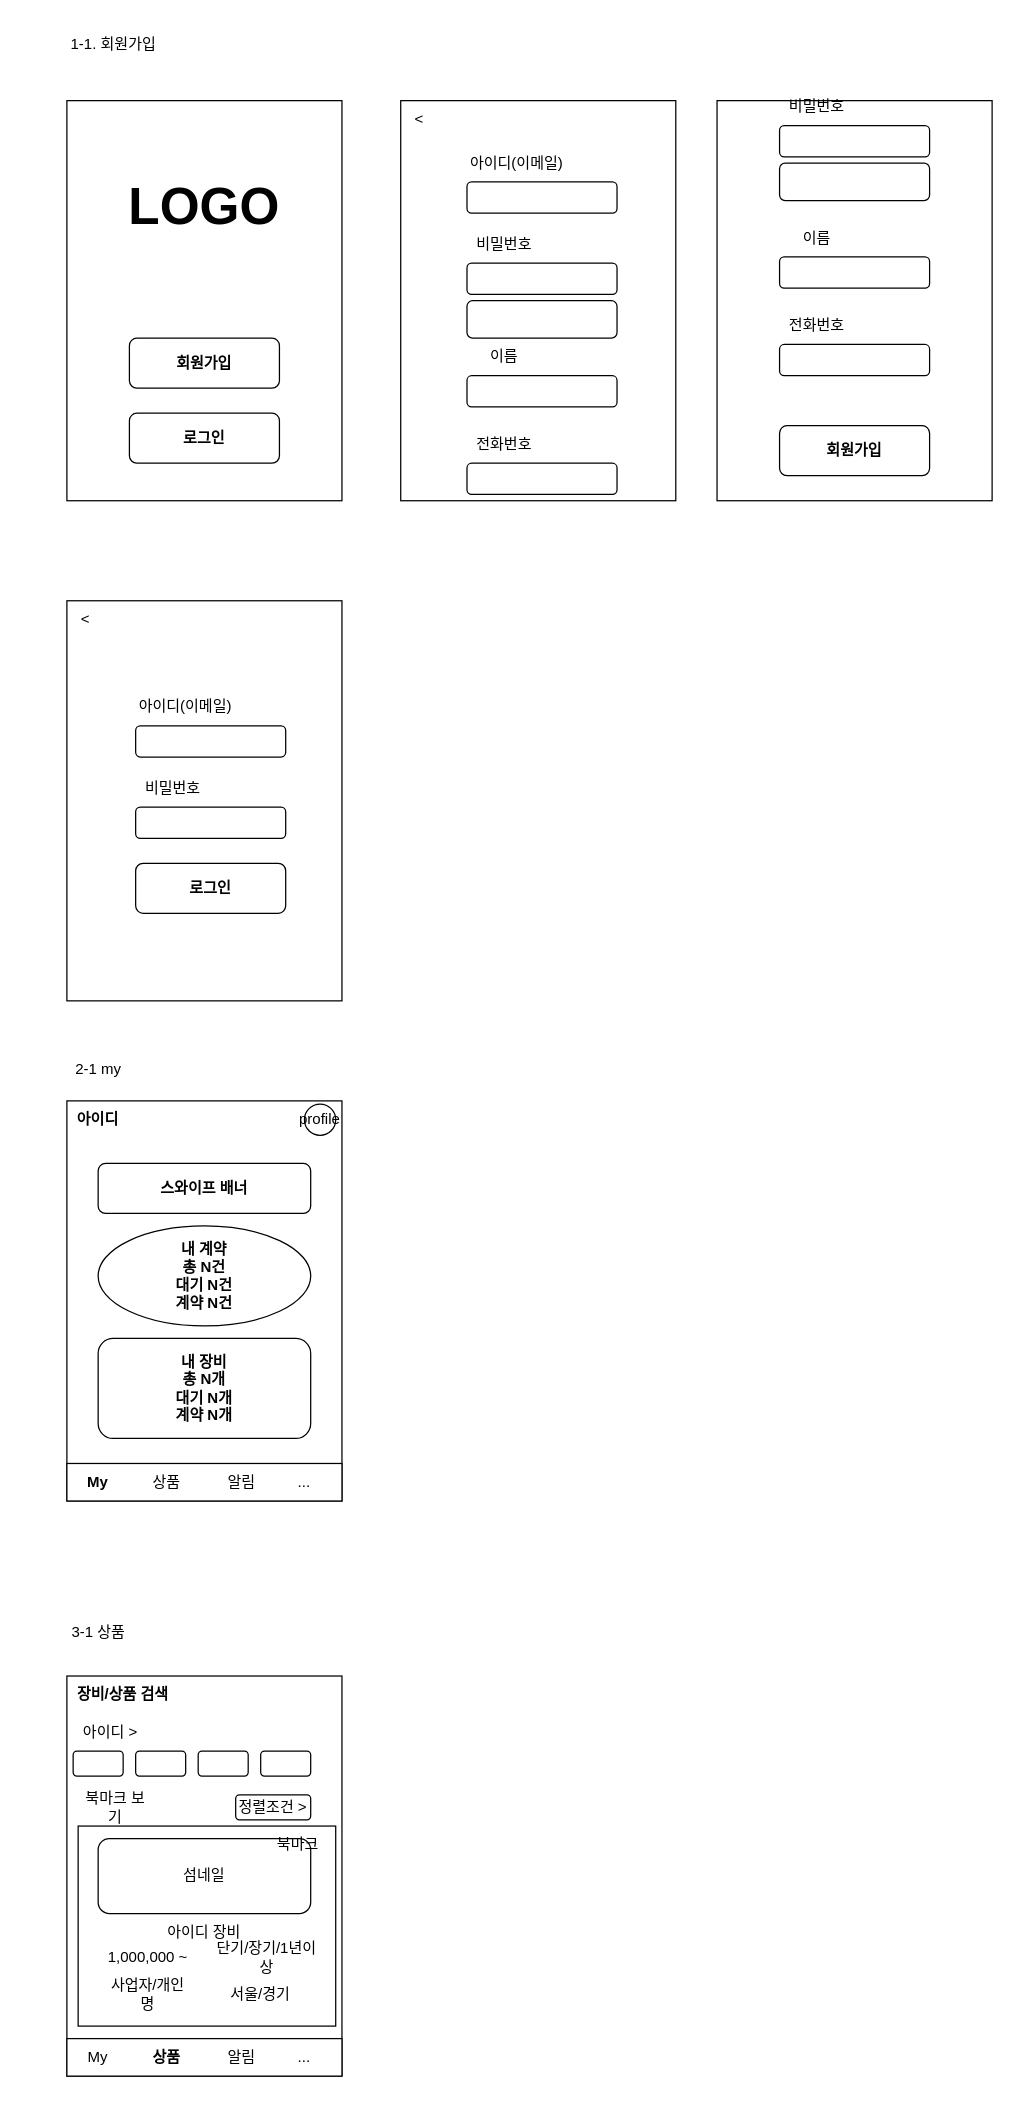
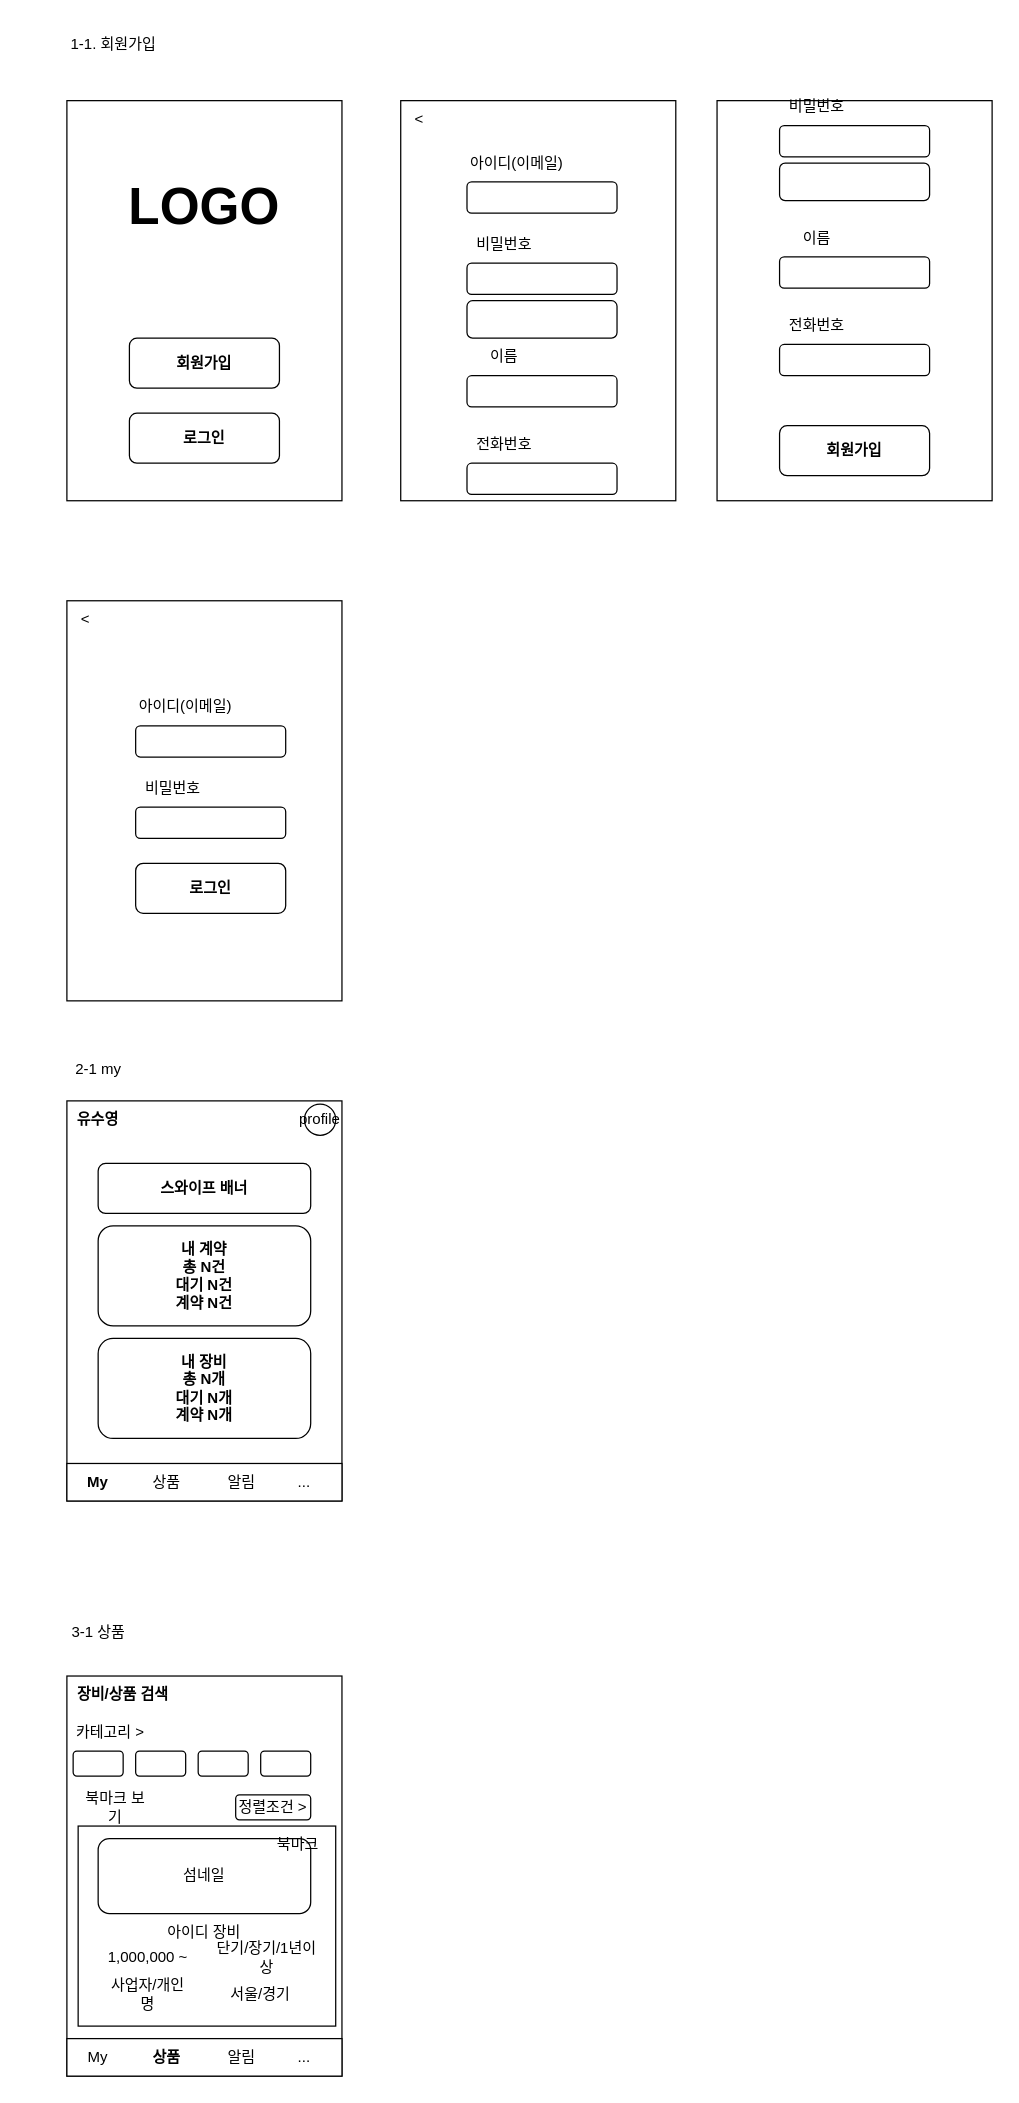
- <mxCell id="9" value="아이디" style="text;html=1;strokeColor=none;fillColor=none;align=center;verticalAlign=middle;whiteSpace=wrap;rounded=0;fontSize=12;fontStyle=1" parent="1" vertex="1"><mxGeometry x="53" y="880" width="50" height="30" as="geometry" /></mxCell>
+ <mxCell id="9" value="유수영" style="text;html=1;strokeColor=none;fillColor=none;align=center;verticalAlign=middle;whiteSpace=wrap;rounded=0;fontSize=12;fontStyle=1" parent="1" vertex="1"><mxGeometry x="53" y="880" width="50" height="30" as="geometry" /></mxCell>
- <mxCell id="8" value="내 계약&lt;br&gt;총 N건&lt;br&gt;대기 N건&lt;br&gt;계약 N건" style="ellipse;whiteSpace=wrap;html=1;fontStyle=1;" parent="1" vertex="1"><mxGeometry x="78" y="980" width="170" height="80" as="geometry" /></mxCell>
+ <mxCell id="8" value="내 계약&lt;br&gt;총 N건&lt;br&gt;대기 N건&lt;br&gt;계약 N건" style="rounded=1;whiteSpace=wrap;html=1;fontStyle=1" parent="1" vertex="1"><mxGeometry x="78" y="980" width="170" height="80" as="geometry" /></mxCell>
- <mxCell id="26" value="아이디 &amp;gt;" style="text;html=1;strokeColor=none;fillColor=none;align=center;verticalAlign=middle;whiteSpace=wrap;rounded=0;fontSize=12;" parent="1" vertex="1"><mxGeometry x="53" y="1370" width="70" height="30" as="geometry" /></mxCell>
+ <mxCell id="26" value="카테고리 &amp;gt;" style="text;html=1;strokeColor=none;fillColor=none;align=center;verticalAlign=middle;whiteSpace=wrap;rounded=0;fontSize=12;" parent="1" vertex="1"><mxGeometry x="53" y="1370" width="70" height="30" as="geometry" /></mxCell>
